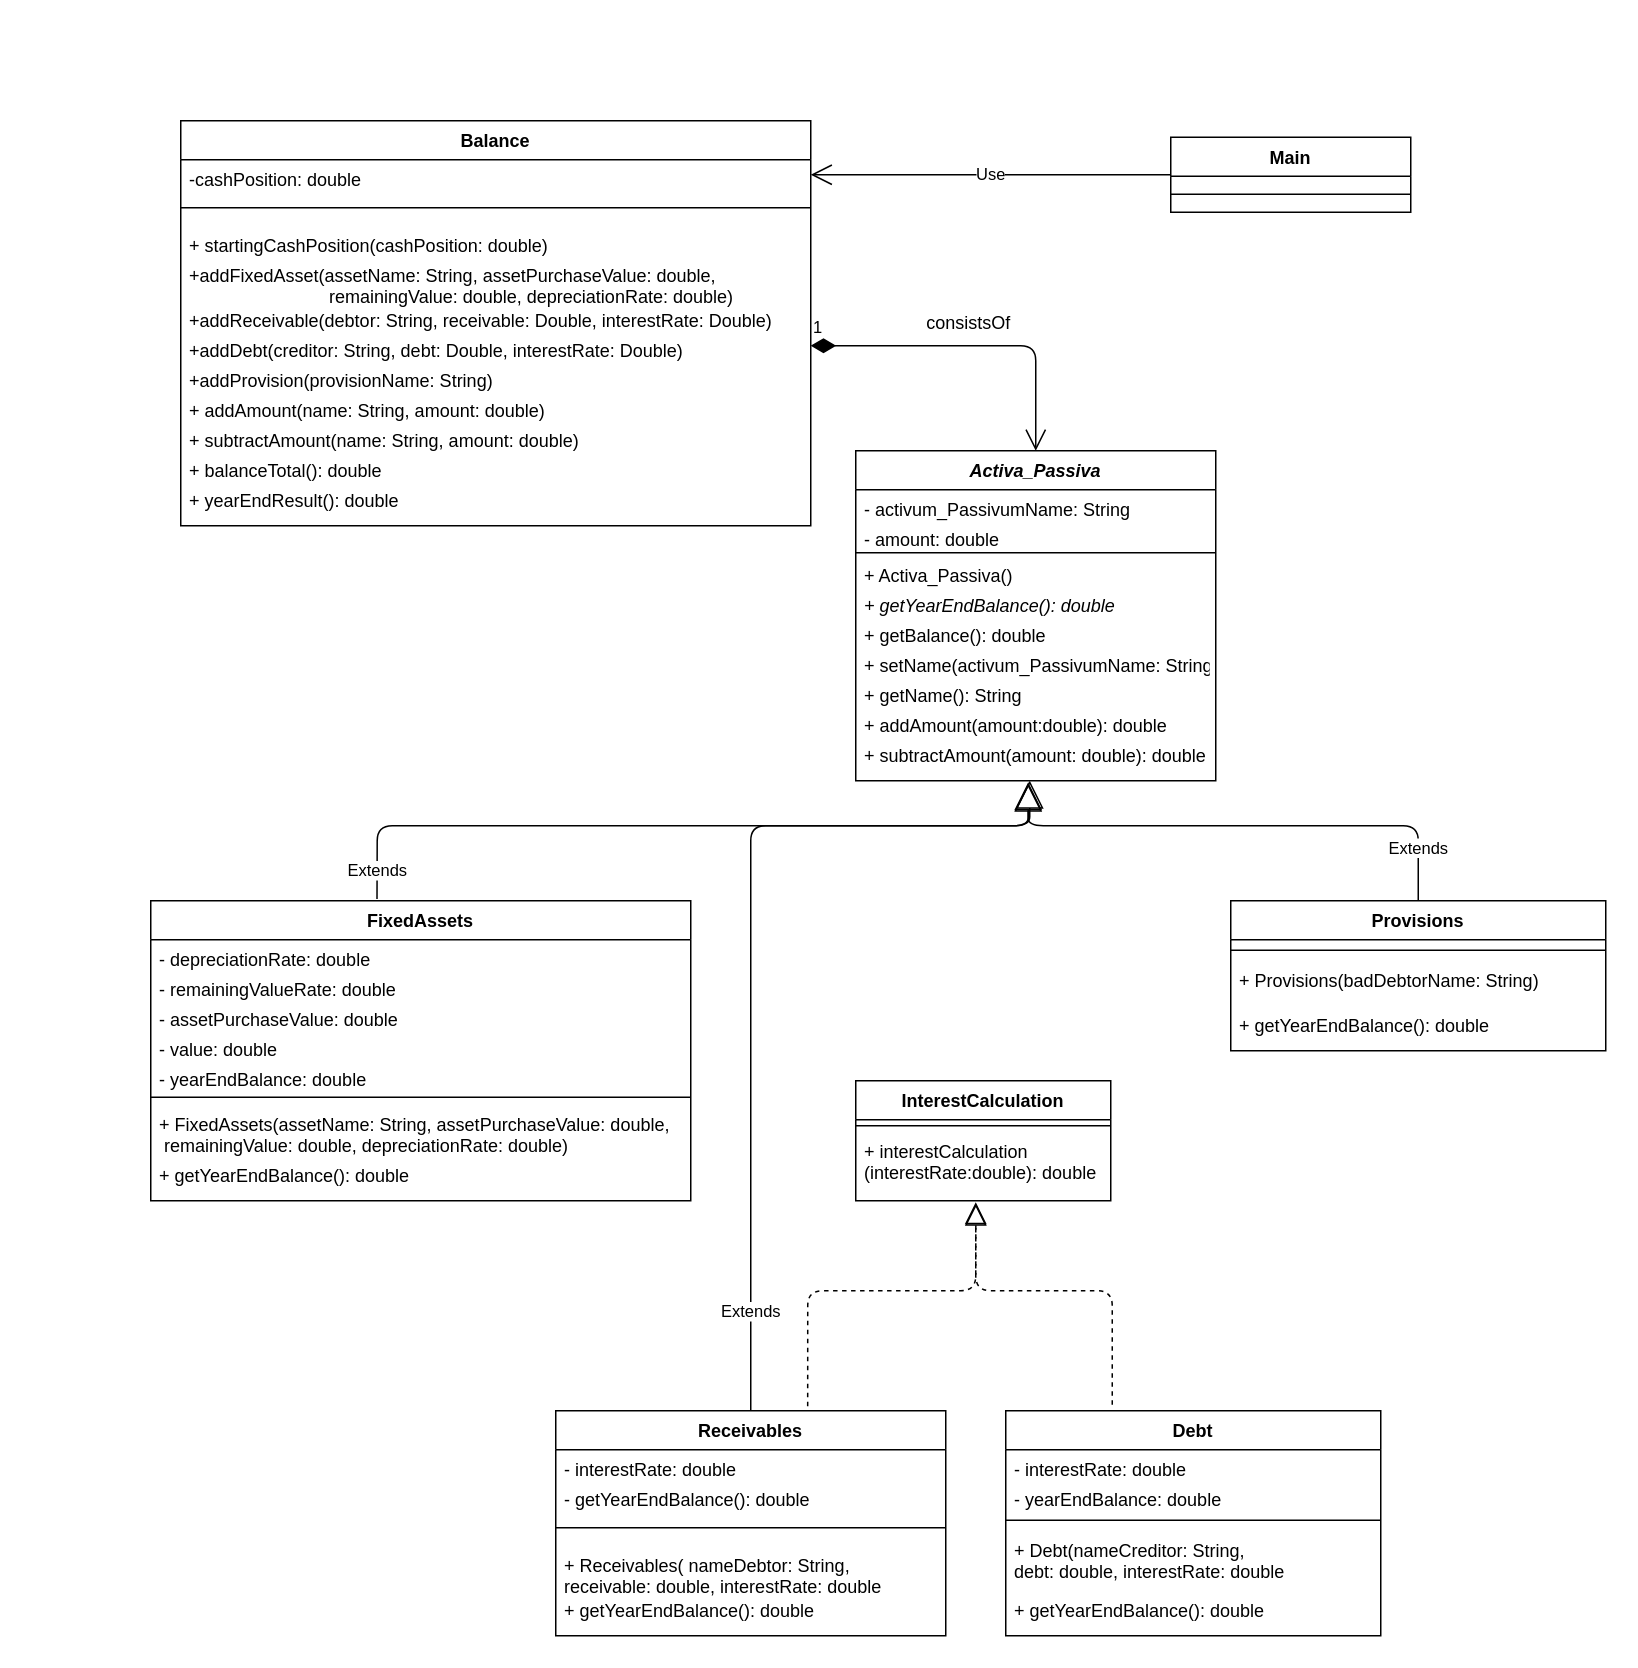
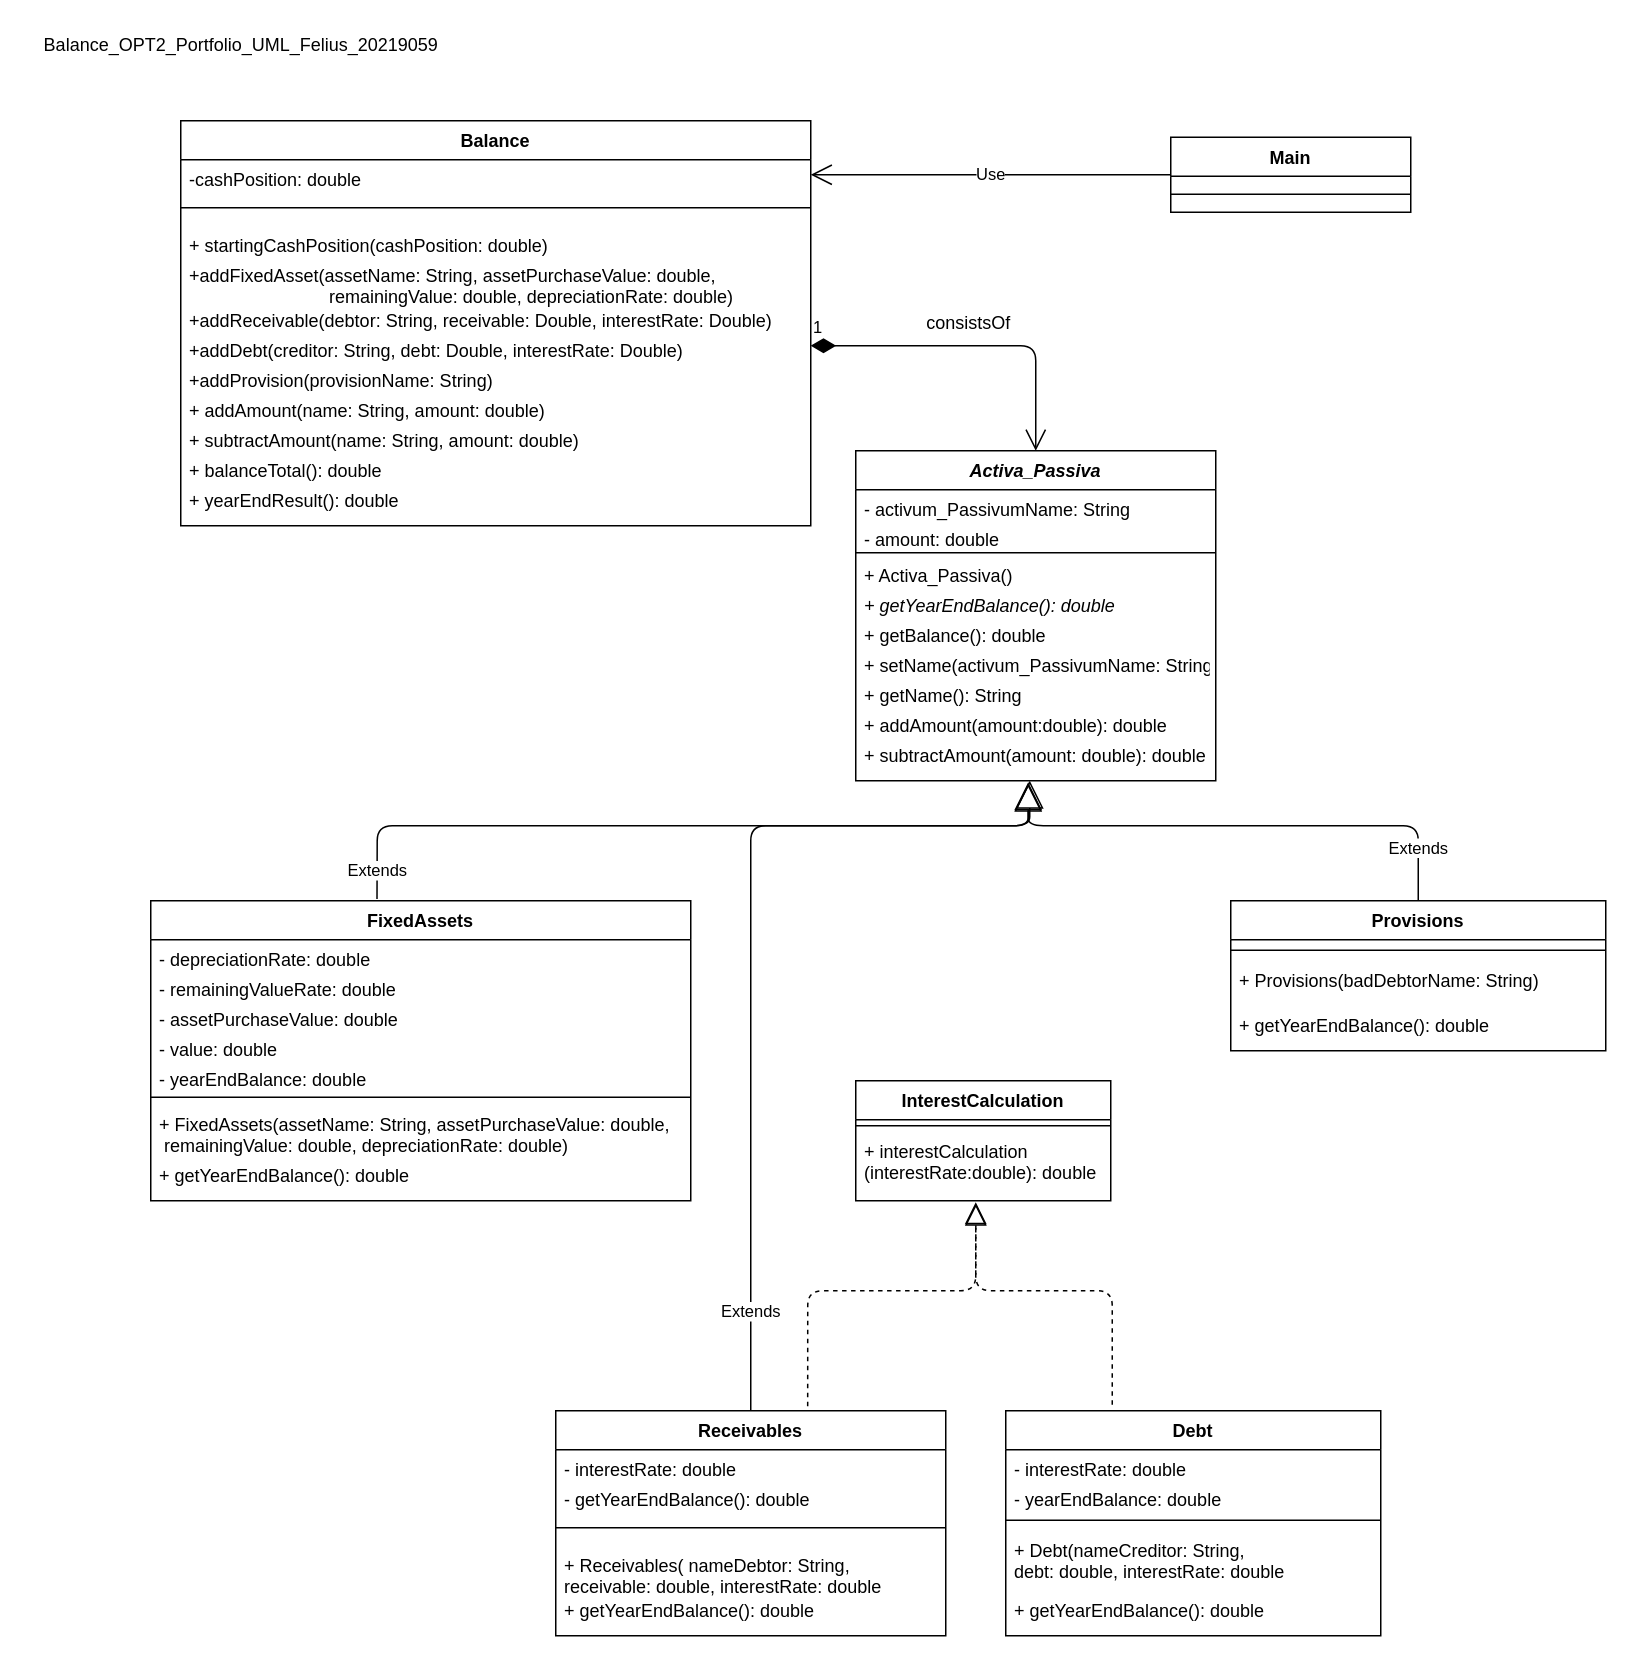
+ <mxCell id="43" value="Balance_OPT2_Portfolio_UML_Felius_20219059" style="text;html=1;align=center;verticalAlign=middle;resizable=0;points=[];autosize=1;" parent="1" vertex="1"><mxGeometry y="20" width="280" height="20" as="geometry" x="20" /></mxCell>
